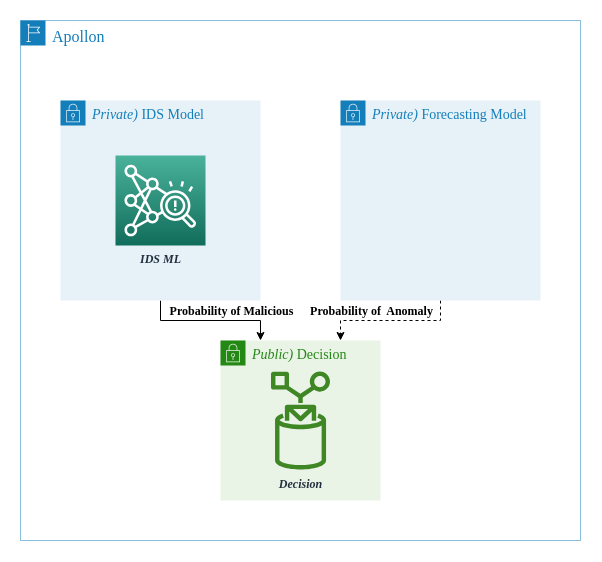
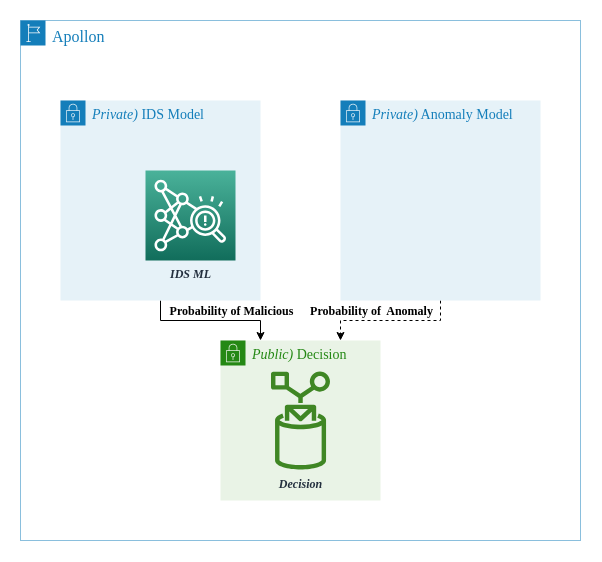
- <mxCell id="10" value="&lt;i&gt;Private)&lt;/i&gt; Forecasting Model" style="points=[[0,0],[0.25,0],[0.5,0],[0.75,0],[1,0],[1,0.25],[1,0.5],[1,0.75],[1,1],[0.75,1],[0.5,1],[0.25,1],[0,1],[0,0.75],[0,0.5],[0,0.25]];outlineConnect=0;gradientColor=none;html=1;whiteSpace=wrap;fontSize=14;fontStyle=0;container=1;pointerEvents=0;collapsible=0;recursiveResize=0;shape=mxgraph.aws4.group;grIcon=mxgraph.aws4.group_security_group;grStroke=0;strokeColor=#147EBA;fillColor=#E6F2F8;verticalAlign=top;align=left;spacingLeft=30;fontColor=#147EBA;dashed=0;dashPattern=1 1;fontFamily=robot;" parent="2" vertex="1"><mxGeometry x="320" y="80" width="200" height="200" as="geometry" /></mxCell>
+ <mxCell id="10" value="&lt;i&gt;Private)&lt;/i&gt; Anomaly Model" style="points=[[0,0],[0.25,0],[0.5,0],[0.75,0],[1,0],[1,0.25],[1,0.5],[1,0.75],[1,1],[0.75,1],[0.5,1],[0.25,1],[0,1],[0,0.75],[0,0.5],[0,0.25]];outlineConnect=0;gradientColor=none;html=1;whiteSpace=wrap;fontSize=14;fontStyle=0;container=1;pointerEvents=0;collapsible=0;recursiveResize=0;shape=mxgraph.aws4.group;grIcon=mxgraph.aws4.group_security_group;grStroke=0;strokeColor=#147EBA;fillColor=#E6F2F8;verticalAlign=top;align=left;spacingLeft=30;fontColor=#147EBA;dashed=0;dashPattern=1 1;fontFamily=robot;" parent="2" vertex="1"><mxGeometry x="320" y="80" width="200" height="200" as="geometry" /></mxCell>
- <mxCell id="7" value="IDS ML" style="sketch=0;points=[[0,0,0],[0.25,0,0],[0.5,0,0],[0.75,0,0],[1,0,0],[0,1,0],[0.25,1,0],[0.5,1,0],[0.75,1,0],[1,1,0],[0,0.25,0],[0,0.5,0],[0,0.75,0],[1,0.25,0],[1,0.5,0],[1,0.75,0]];outlineConnect=0;fontColor=#232F3E;gradientColor=#4AB29A;gradientDirection=north;fillColor=#116D5B;strokeColor=#ffffff;dashed=0;verticalLabelPosition=bottom;verticalAlign=top;align=center;html=1;fontSize=12;fontStyle=3;aspect=fixed;shape=mxgraph.aws4.resourceIcon;resIcon=mxgraph.aws4.fraud_detector;dashPattern=1 1;fontFamily=robot;" parent="6" vertex="1"><mxGeometry x="55" y="55" width="90" height="90" as="geometry" /></mxCell>
+ <mxCell id="7" value="IDS ML" style="sketch=0;points=[[0,0,0],[0.25,0,0],[0.5,0,0],[0.75,0,0],[1,0,0],[0,1,0],[0.25,1,0],[0.5,1,0],[0.75,1,0],[1,1,0],[0,0.25,0],[0,0.5,0],[0,0.75,0],[1,0.25,0],[1,0.5,0],[1,0.75,0]];outlineConnect=0;fontColor=#232F3E;gradientColor=#4AB29A;gradientDirection=north;fillColor=#116D5B;strokeColor=#ffffff;dashed=0;verticalLabelPosition=bottom;verticalAlign=top;align=center;html=1;fontSize=12;fontStyle=3;aspect=fixed;shape=mxgraph.aws4.resourceIcon;resIcon=mxgraph.aws4.fraud_detector;dashPattern=1 1;fontFamily=robot;" parent="6" vertex="1"><mxGeometry x="85" y="70" width="90" height="90" as="geometry" /></mxCell>
